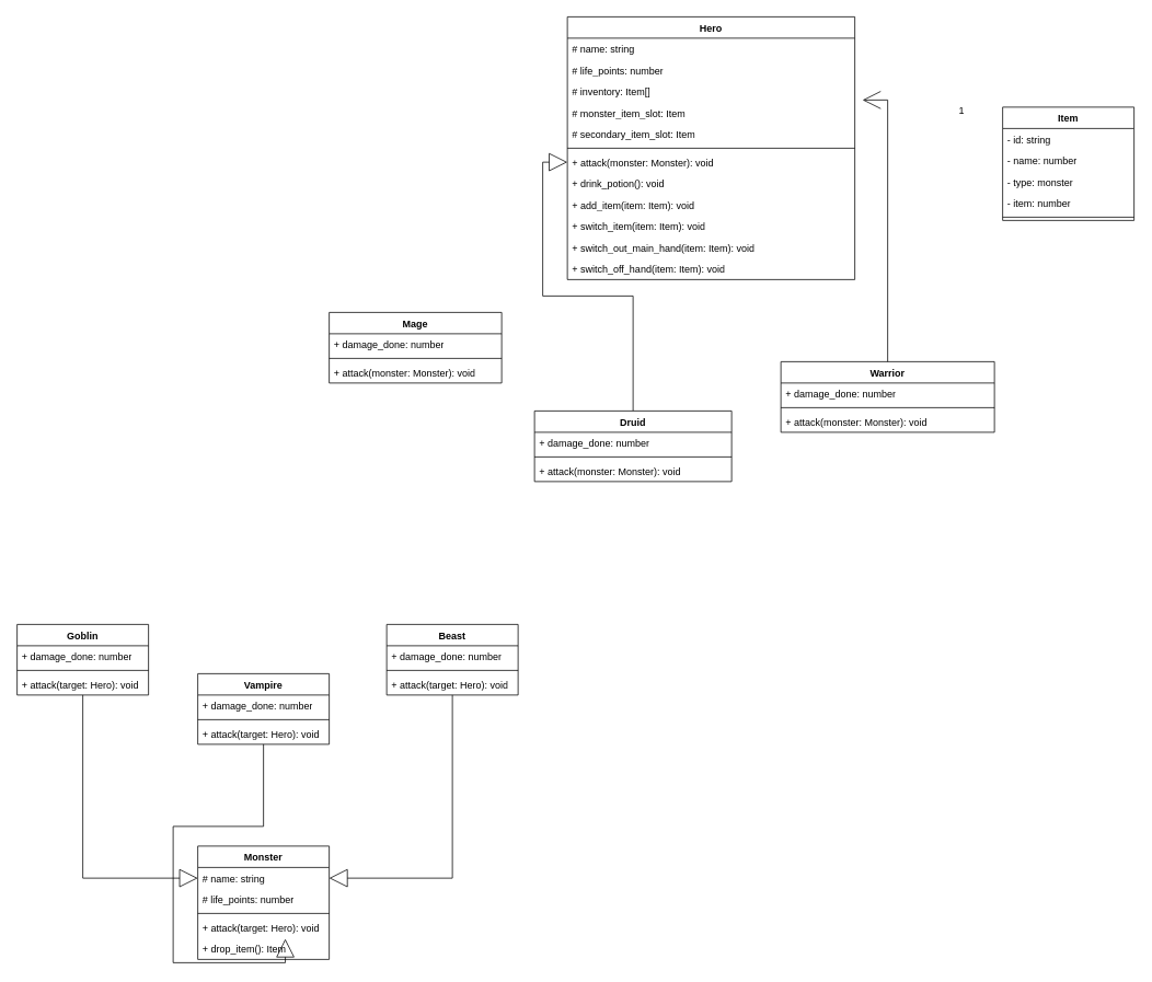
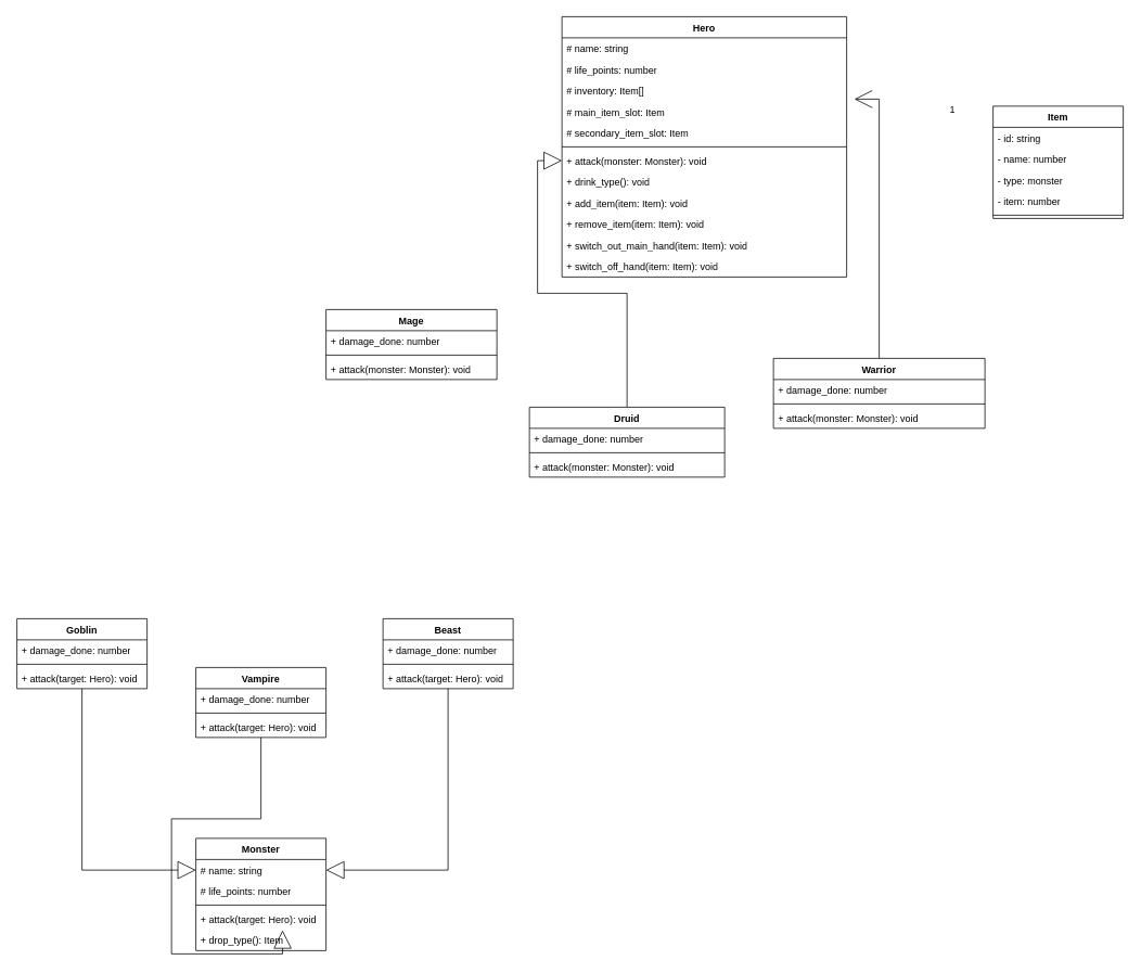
- <mxCell id="6" value="# monster_item_slot: Item" style="text;strokeColor=none;fillColor=none;align=left;verticalAlign=top;spacingLeft=4;spacingRight=4;overflow=hidden;rotatable=0;points=[[0,0.5],[1,0.5]];portConstraint=eastwest;whiteSpace=wrap;html=1;" vertex="1" parent="2"><mxGeometry y="104" width="350" height="26" as="geometry" /></mxCell>
+ <mxCell id="6" value="# main_item_slot: Item" style="text;strokeColor=none;fillColor=none;align=left;verticalAlign=top;spacingLeft=4;spacingRight=4;overflow=hidden;rotatable=0;points=[[0,0.5],[1,0.5]];portConstraint=eastwest;whiteSpace=wrap;html=1;" vertex="1" parent="2"><mxGeometry y="104" width="350" height="26" as="geometry" /></mxCell>
- <mxCell id="10" value="+ drink_potion(): void" style="text;strokeColor=none;fillColor=none;align=left;verticalAlign=top;spacingLeft=4;spacingRight=4;overflow=hidden;rotatable=0;points=[[0,0.5],[1,0.5]];portConstraint=eastwest;whiteSpace=wrap;html=1;" vertex="1" parent="2"><mxGeometry y="190" width="350" height="26" as="geometry" /></mxCell>
+ <mxCell id="10" value="+ drink_type(): void" style="text;strokeColor=none;fillColor=none;align=left;verticalAlign=top;spacingLeft=4;spacingRight=4;overflow=hidden;rotatable=0;points=[[0,0.5],[1,0.5]];portConstraint=eastwest;whiteSpace=wrap;html=1;" vertex="1" parent="2"><mxGeometry y="190" width="350" height="26" as="geometry" /></mxCell>
- <mxCell id="12" value="+ switch_item(item: Item): void" style="text;strokeColor=none;fillColor=none;align=left;verticalAlign=top;spacingLeft=4;spacingRight=4;overflow=hidden;rotatable=0;points=[[0,0.5],[1,0.5]];portConstraint=eastwest;whiteSpace=wrap;html=1;" vertex="1" parent="2"><mxGeometry y="242" width="350" height="26" as="geometry" /></mxCell>
+ <mxCell id="12" value="+ remove_item(item: Item): void" style="text;strokeColor=none;fillColor=none;align=left;verticalAlign=top;spacingLeft=4;spacingRight=4;overflow=hidden;rotatable=0;points=[[0,0.5],[1,0.5]];portConstraint=eastwest;whiteSpace=wrap;html=1;" vertex="1" parent="2"><mxGeometry y="242" width="350" height="26" as="geometry" /></mxCell>
- <mxCell id="33" value="+ drop_item(): Item" style="text;strokeColor=none;fillColor=none;align=left;verticalAlign=top;spacingLeft=4;spacingRight=4;overflow=hidden;rotatable=0;points=[[0,0.5],[1,0.5]];portConstraint=eastwest;whiteSpace=wrap;html=1;" vertex="1" parent="28"><mxGeometry y="112" width="160" height="26" as="geometry" /></mxCell>
+ <mxCell id="33" value="+ drop_type(): Item" style="text;strokeColor=none;fillColor=none;align=left;verticalAlign=top;spacingLeft=4;spacingRight=4;overflow=hidden;rotatable=0;points=[[0,0.5],[1,0.5]];portConstraint=eastwest;whiteSpace=wrap;html=1;" vertex="1" parent="28"><mxGeometry y="112" width="160" height="26" as="geometry" /></mxCell>
